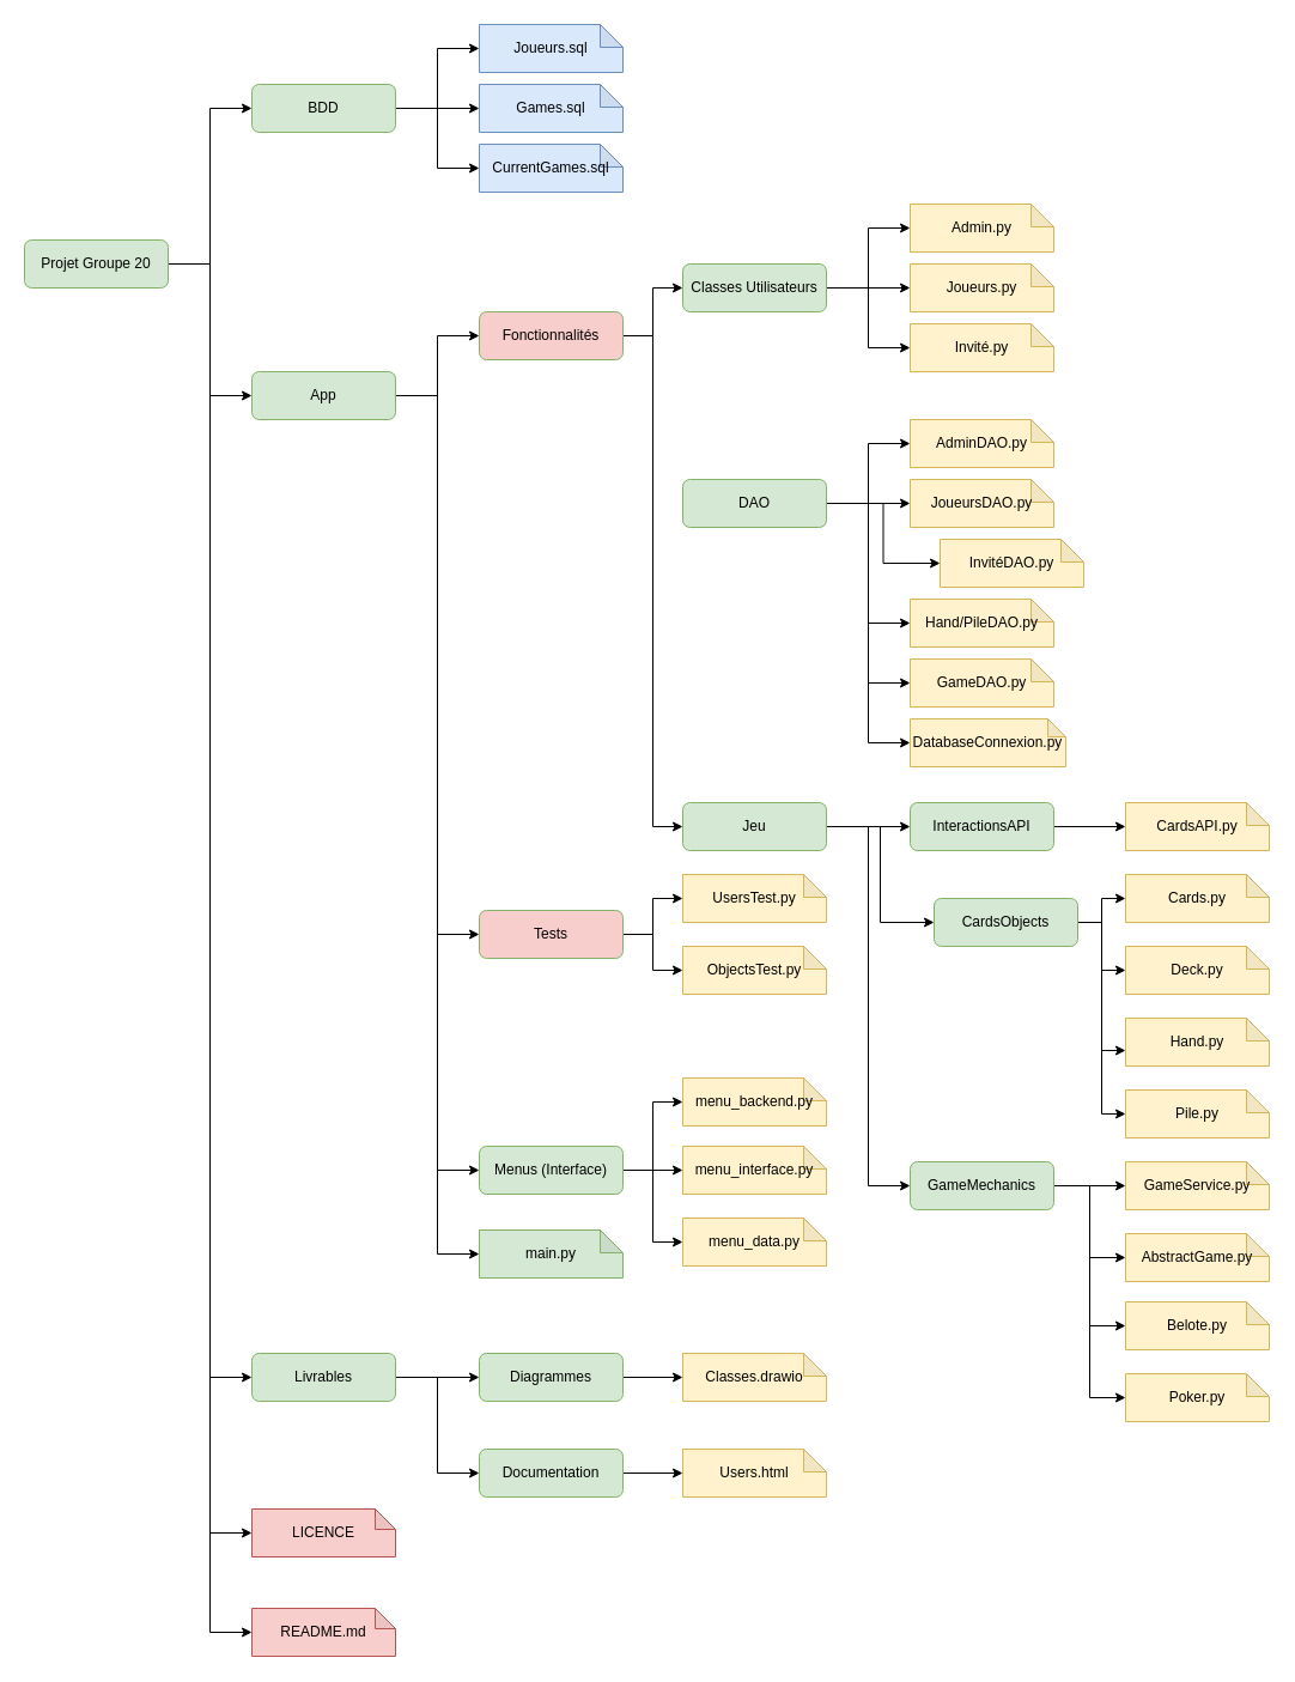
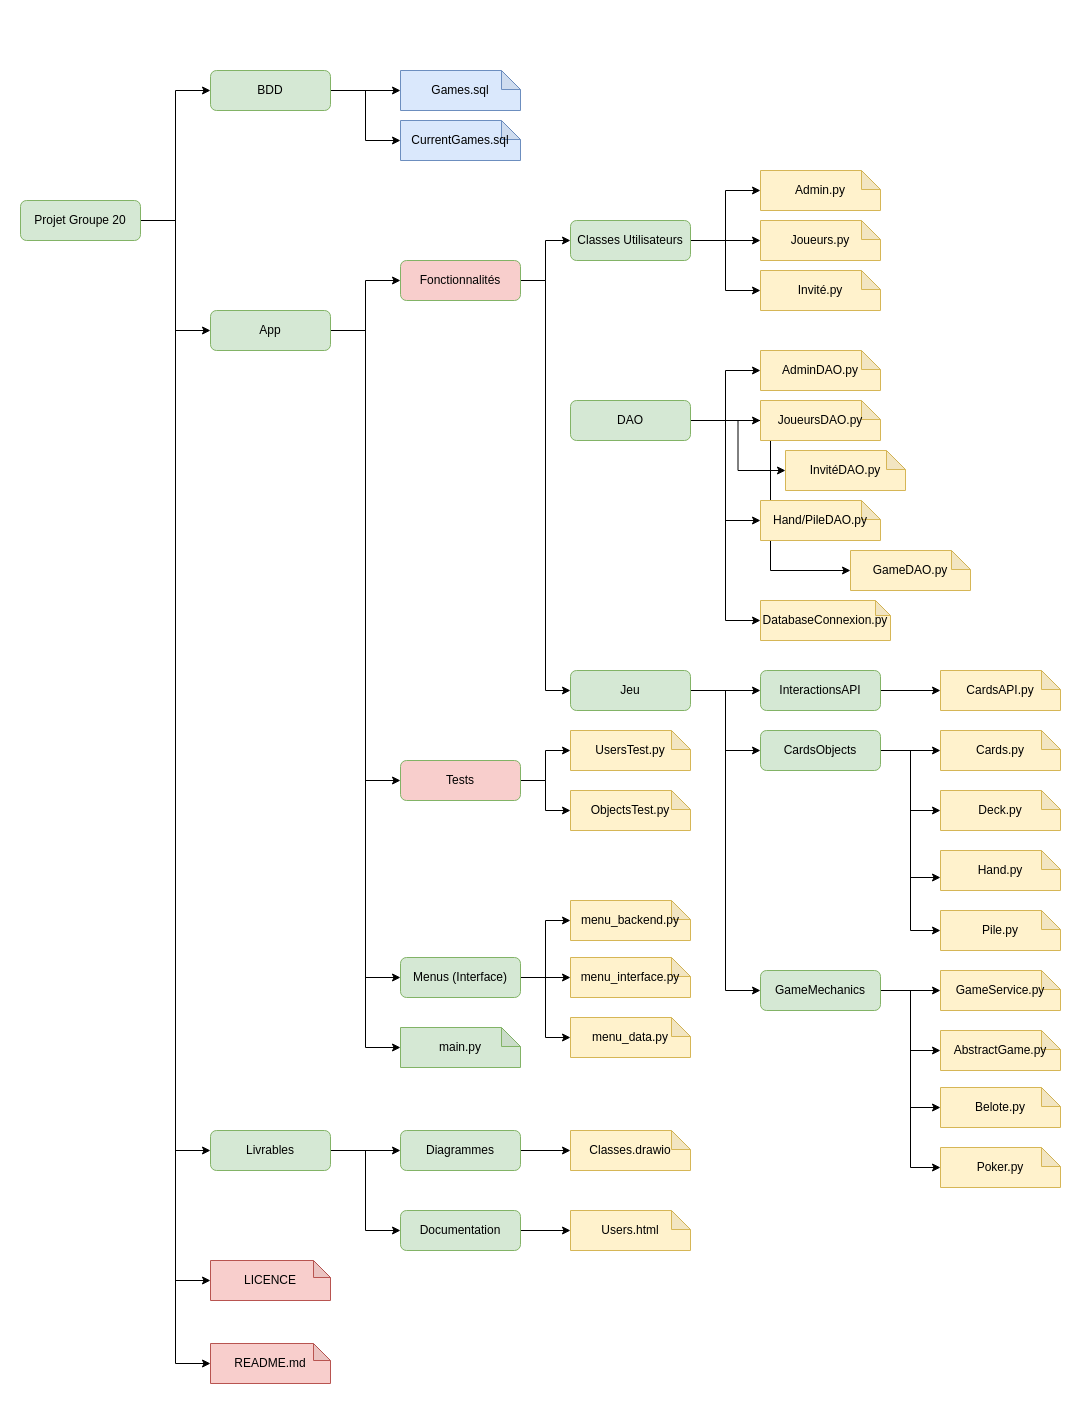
- <mxCell id="89" value="Joueurs.sql" style="shape=note;whiteSpace=wrap;html=1;backgroundOutline=1;darkOpacity=0.05;size=19;fillColor=#dae8fc;strokeColor=#6c8ebf;" vertex="1" parent="1"><mxGeometry x="400" y="20" width="120" height="40" as="geometry" /></mxCell>
- <mxCell id="8" style="edgeStyle=orthogonalEdgeStyle;rounded=0;orthogonalLoop=1;jettySize=auto;html=1;exitX=1;exitY=0.5;exitDx=0;exitDy=0;entryX=0;entryY=0.5;entryDx=0;entryDy=0;entryPerimeter=0;" edge="1" parent="1" source="11" target="89"><mxGeometry relative="1" as="geometry" /></mxCell>
- <mxCell id="86" value="GameDAO.py" style="shape=note;whiteSpace=wrap;html=1;backgroundOutline=1;darkOpacity=0.05;size=19;fillColor=#fff2cc;strokeColor=#d6b656;" vertex="1" parent="1"><mxGeometry x="760" y="550" width="120" height="40" as="geometry" /></mxCell>
+ <mxCell id="86" value="GameDAO.py" style="shape=note;whiteSpace=wrap;html=1;backgroundOutline=1;darkOpacity=0.05;size=19;fillColor=#fff2cc;strokeColor=#d6b656;" vertex="1" parent="1"><mxGeometry x="850" y="550" width="120" height="40" as="geometry" /></mxCell>
- <mxCell id="69" value="CardsObjects" style="rounded=1;whiteSpace=wrap;html=1;fillColor=#d5e8d4;strokeColor=#82b366;" vertex="1" parent="1"><mxGeometry x="780" y="750" width="120" height="40" as="geometry" /></mxCell>
+ <mxCell id="69" value="CardsObjects" style="rounded=1;whiteSpace=wrap;html=1;fillColor=#d5e8d4;strokeColor=#82b366;" vertex="1" parent="1"><mxGeometry x="760" y="730" width="120" height="40" as="geometry" /></mxCell>
